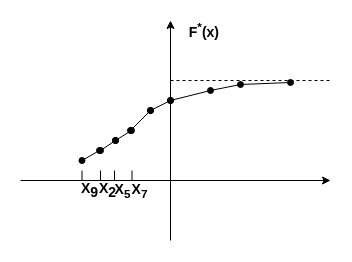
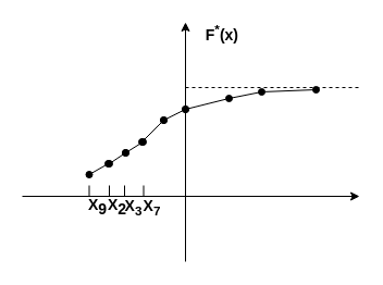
- <mxCell id="6" value="&lt;font style=&quot;font-size: 14px&quot;&gt;X&lt;sub&gt;5&lt;/sub&gt;&lt;/font&gt;" style="text;strokeColor=none;fillColor=none;html=1;fontSize=9;fontStyle=1;verticalAlign=middle;align=center;" parent="1" vertex="1"><mxGeometry x="97" y="180" width="50" height="20" as="geometry" /></mxCell>
+ <mxCell id="6" value="&lt;font style=&quot;font-size: 14px&quot;&gt;X&lt;sub&gt;3&lt;/sub&gt;&lt;/font&gt;" style="text;strokeColor=none;fillColor=none;html=1;fontSize=9;fontStyle=1;verticalAlign=middle;align=center;" parent="1" vertex="1"><mxGeometry x="97" y="180" width="50" height="20" as="geometry" /></mxCell>
